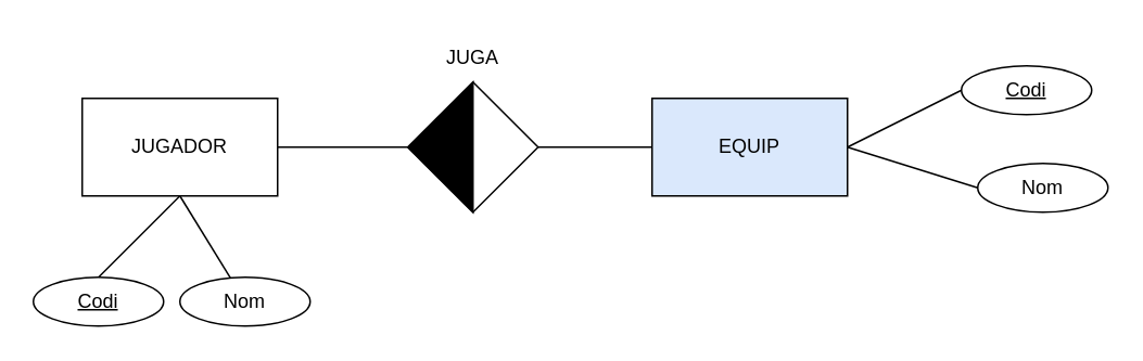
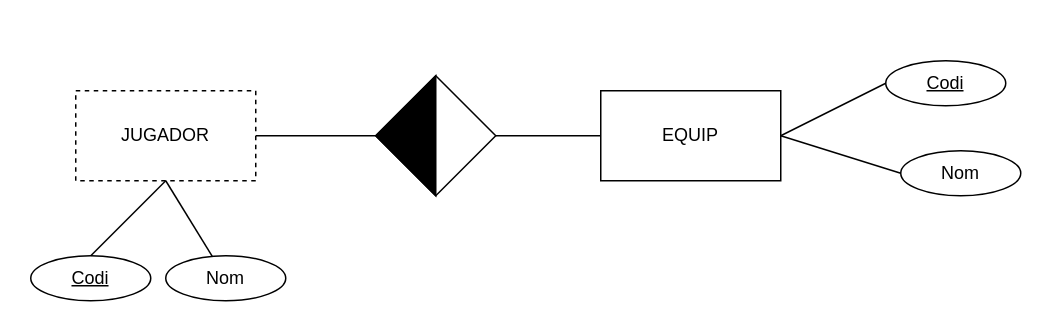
- <mxCell id="16" value="JUGA" style="text;html=1;strokeColor=none;fillColor=none;align=center;verticalAlign=middle;whiteSpace=wrap;rounded=0;" vertex="1" parent="1"><mxGeometry x="260" y="20" width="60" height="30" as="geometry" /></mxCell>
- <mxCell id="2" value="JUGADOR" style="rounded=0;whiteSpace=wrap;html=1;" vertex="1" parent="1"><mxGeometry x="50" y="60" width="120" height="60" as="geometry" /></mxCell>
+ <mxCell id="2" value="JUGADOR" style="rounded=0;whiteSpace=wrap;html=1;dashed=1;" vertex="1" parent="1"><mxGeometry x="50" y="60" width="120" height="60" as="geometry" /></mxCell>
- <mxCell id="3" value="EQUIP" style="rounded=0;whiteSpace=wrap;html=1;fillColor=#dae8fc;" vertex="1" parent="1"><mxGeometry x="400" y="60" width="120" height="60" as="geometry" /></mxCell>
+ <mxCell id="3" value="EQUIP" style="rounded=0;whiteSpace=wrap;html=1;" vertex="1" parent="1"><mxGeometry x="400" y="60" width="120" height="60" as="geometry" /></mxCell>
